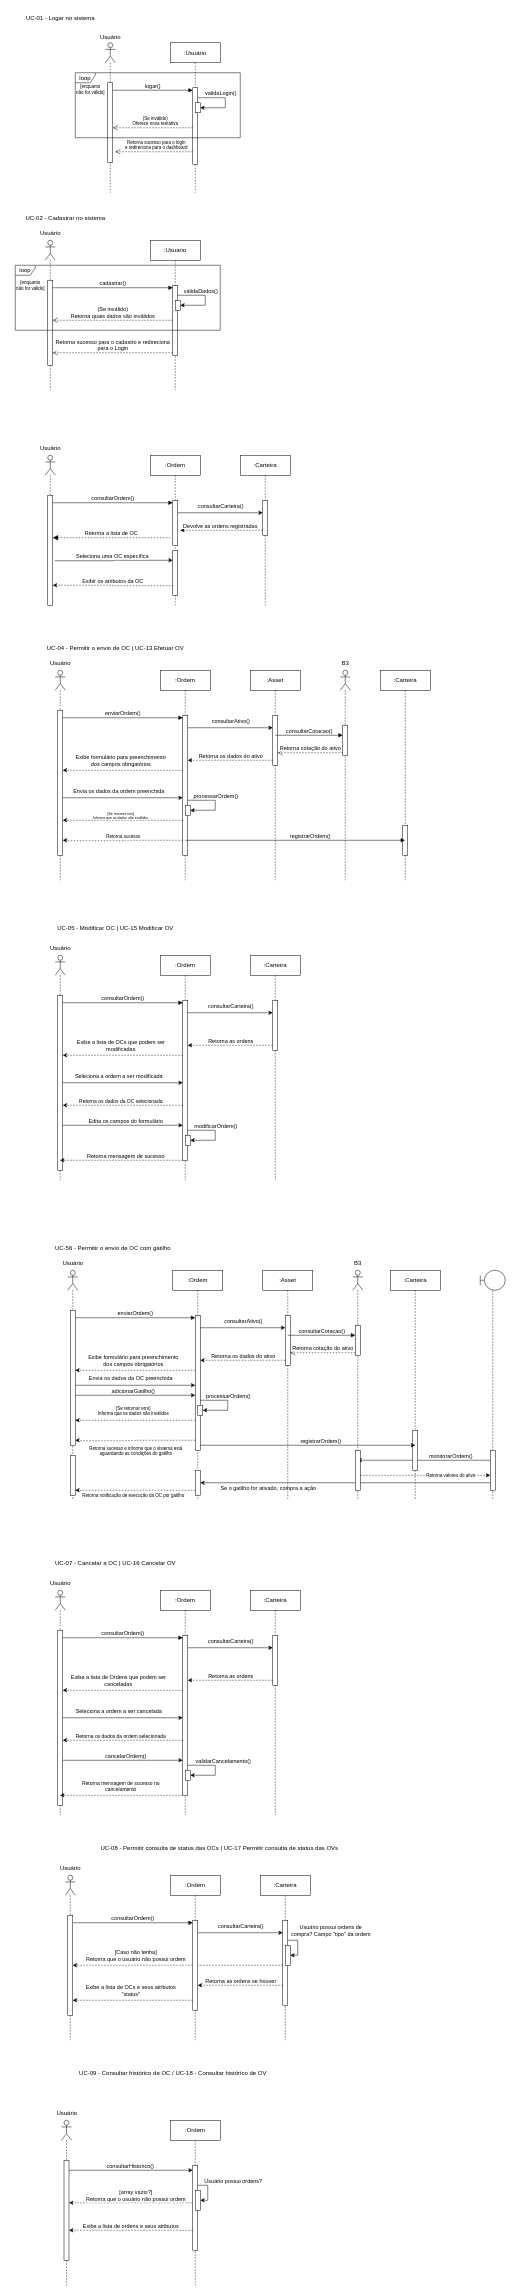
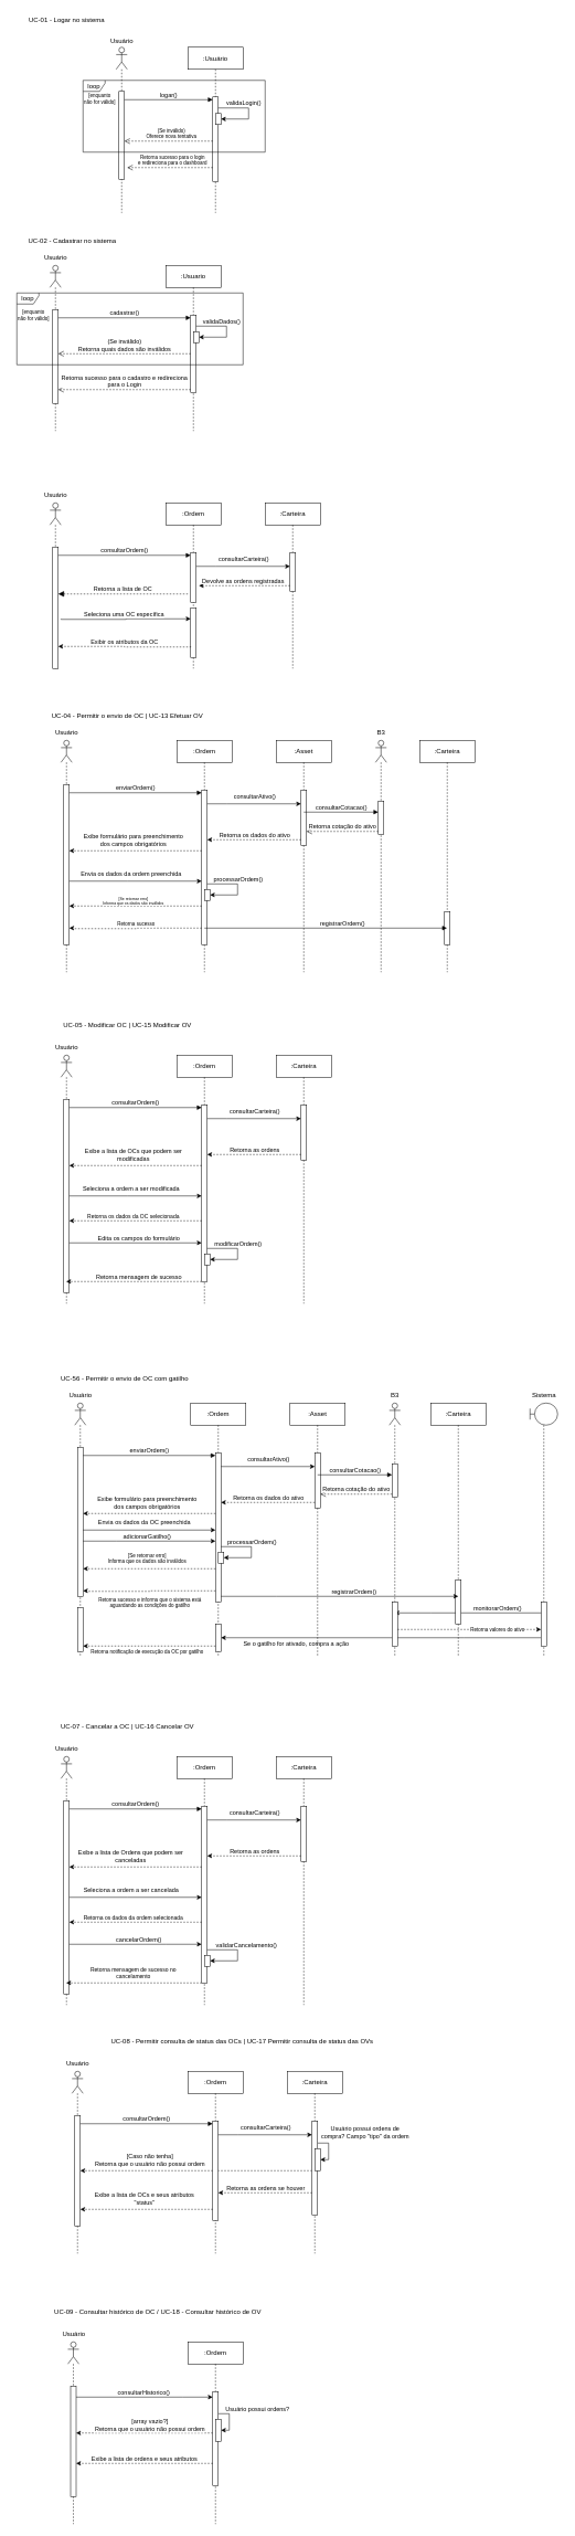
+ <mxCell id="178" value="Sistema" style="text;html=1;align=center;verticalAlign=middle;resizable=0;points=[];autosize=1;strokeColor=none;fillColor=none;" vertex="1" parent="1"><mxGeometry x="950" y="2510" width="70" height="30" as="geometry" /></mxCell>
- <mxCell id="203" value="UC-09 - Consultar histórico de OC / UC-18 - Consultar histórico de OV" style="text;html=1;align=center;verticalAlign=middle;resizable=0;points=[];autosize=1;strokeColor=none;fillColor=none;" vertex="1" parent="1"><mxGeometry x="145" y="4130" width="400" height="30" as="geometry" /></mxCell>
+ <mxCell id="203" value="UC-09 - Consultar histórico de OC / UC-18 - Consultar histórico de OV" style="text;html=1;align=center;verticalAlign=middle;resizable=0;points=[];autosize=1;strokeColor=none;fillColor=none;" vertex="1" parent="1"><mxGeometry x="85" y="4170" width="400" height="30" as="geometry" /></mxCell>
